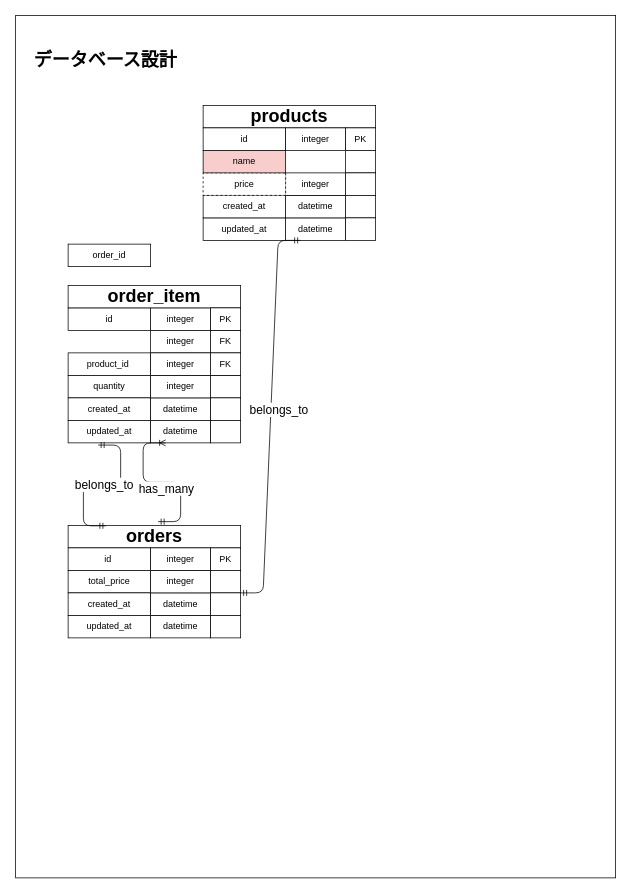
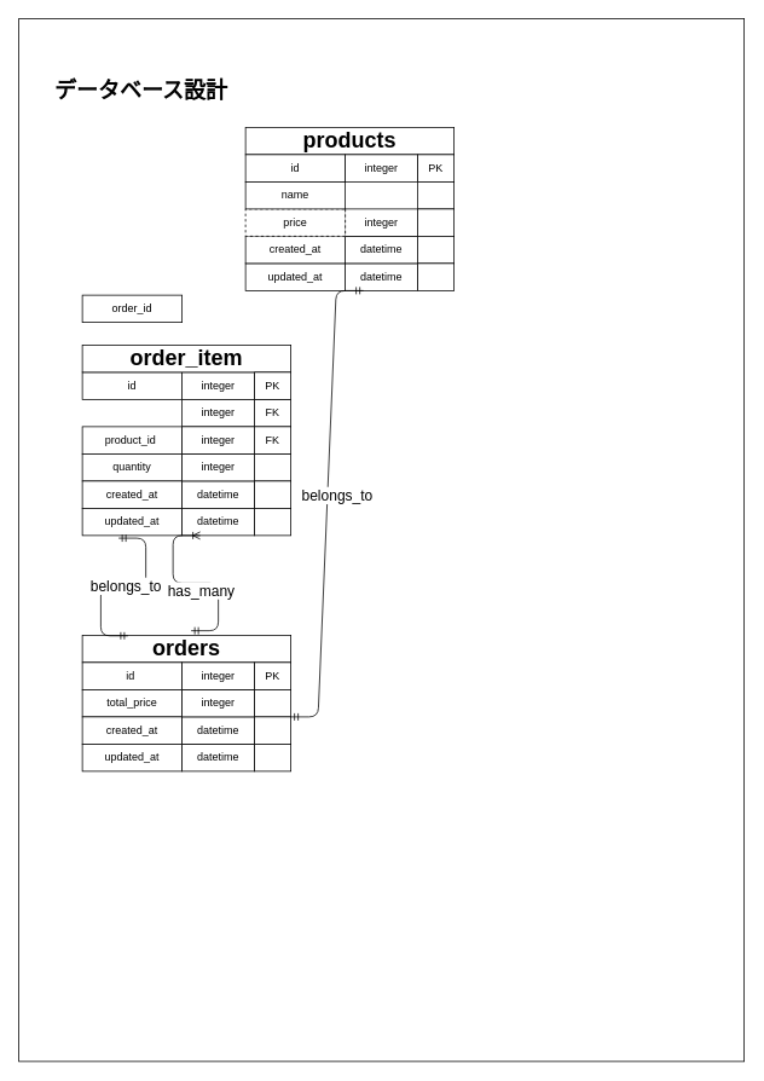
- <mxCell id="3" value="&lt;b&gt;&lt;font&gt;データベース設計&lt;/font&gt;&lt;/b&gt;" style="rounded=0;whiteSpace=wrap;html=1;strokeColor=none;fontSize=24;" parent="1" vertex="1"><mxGeometry x="25" y="50" width="230" height="60" as="geometry" /></mxCell>
+ <mxCell id="3" value="&lt;b&gt;&lt;font&gt;データベース設計&lt;/font&gt;&lt;/b&gt;" style="rounded=0;whiteSpace=wrap;html=1;strokeColor=none;fontSize=24;" parent="1" vertex="1"><mxGeometry x="40" y="70" width="230" height="60" as="geometry" /></mxCell>
- <mxCell id="19" value="name" style="whiteSpace=wrap;html=1;align=center;direction=south;fillColor=#f8cecc;" parent="1" vertex="1"><mxGeometry x="270" y="200" width="110" height="30" as="geometry" /></mxCell>
+ <mxCell id="19" value="name" style="whiteSpace=wrap;html=1;align=center;direction=south;" parent="1" vertex="1"><mxGeometry x="270" y="200" width="110" height="30" as="geometry" /></mxCell>
